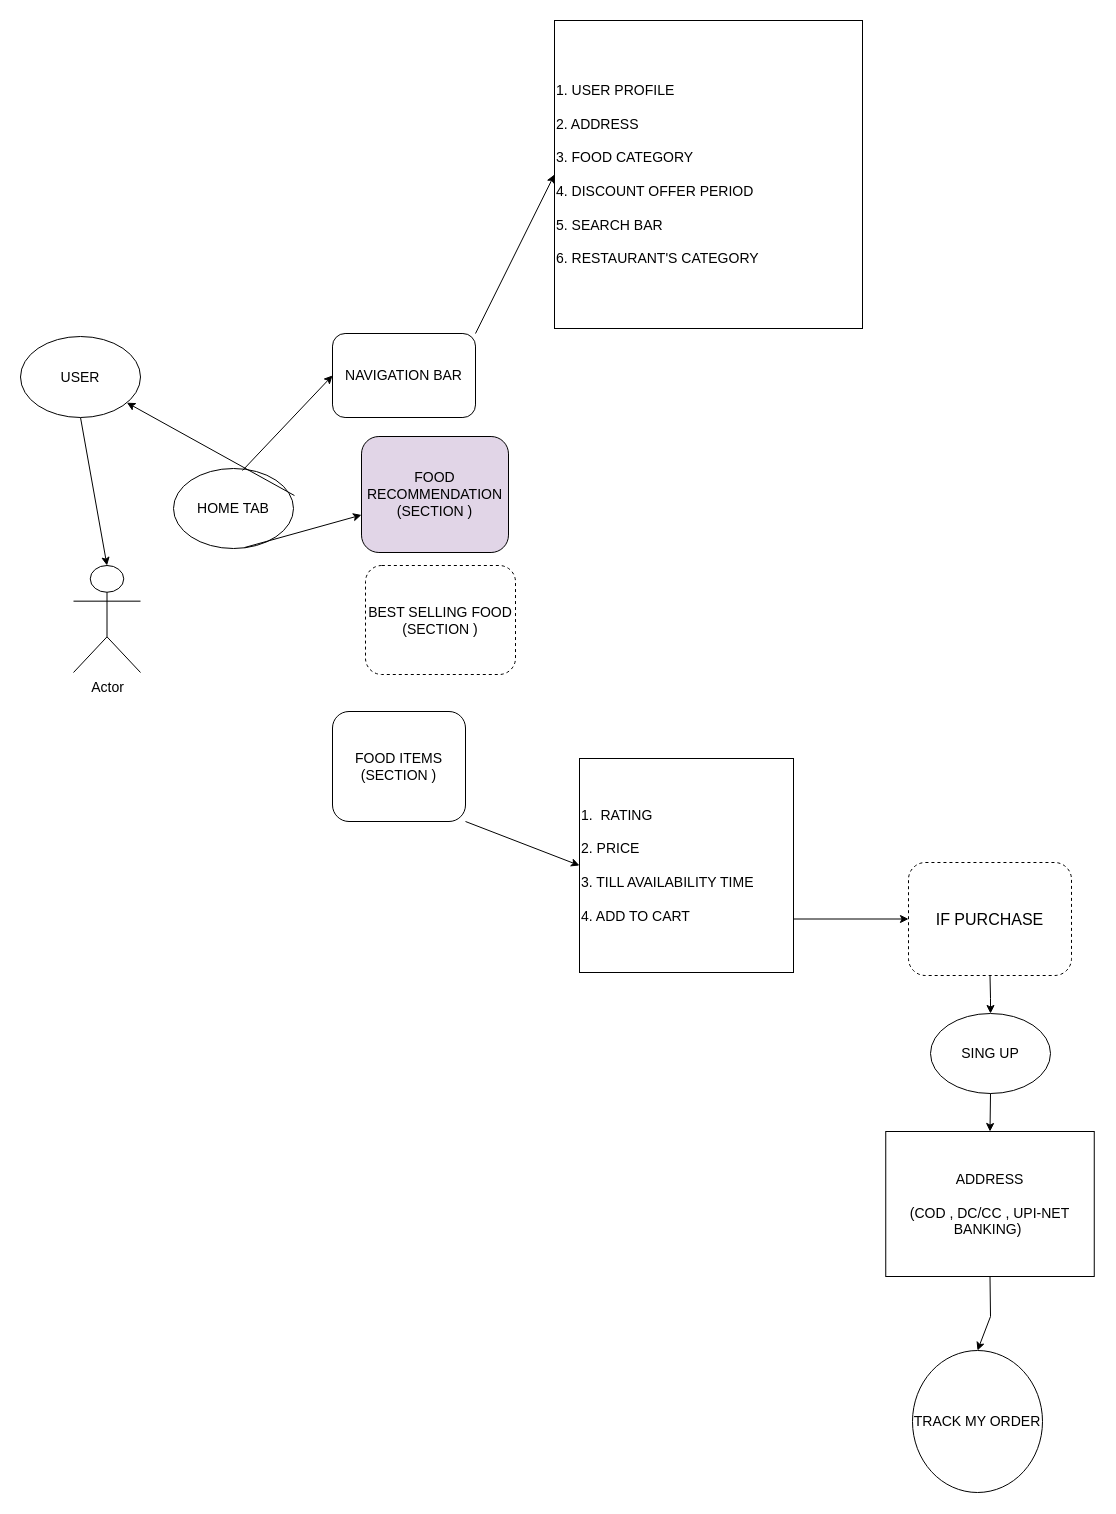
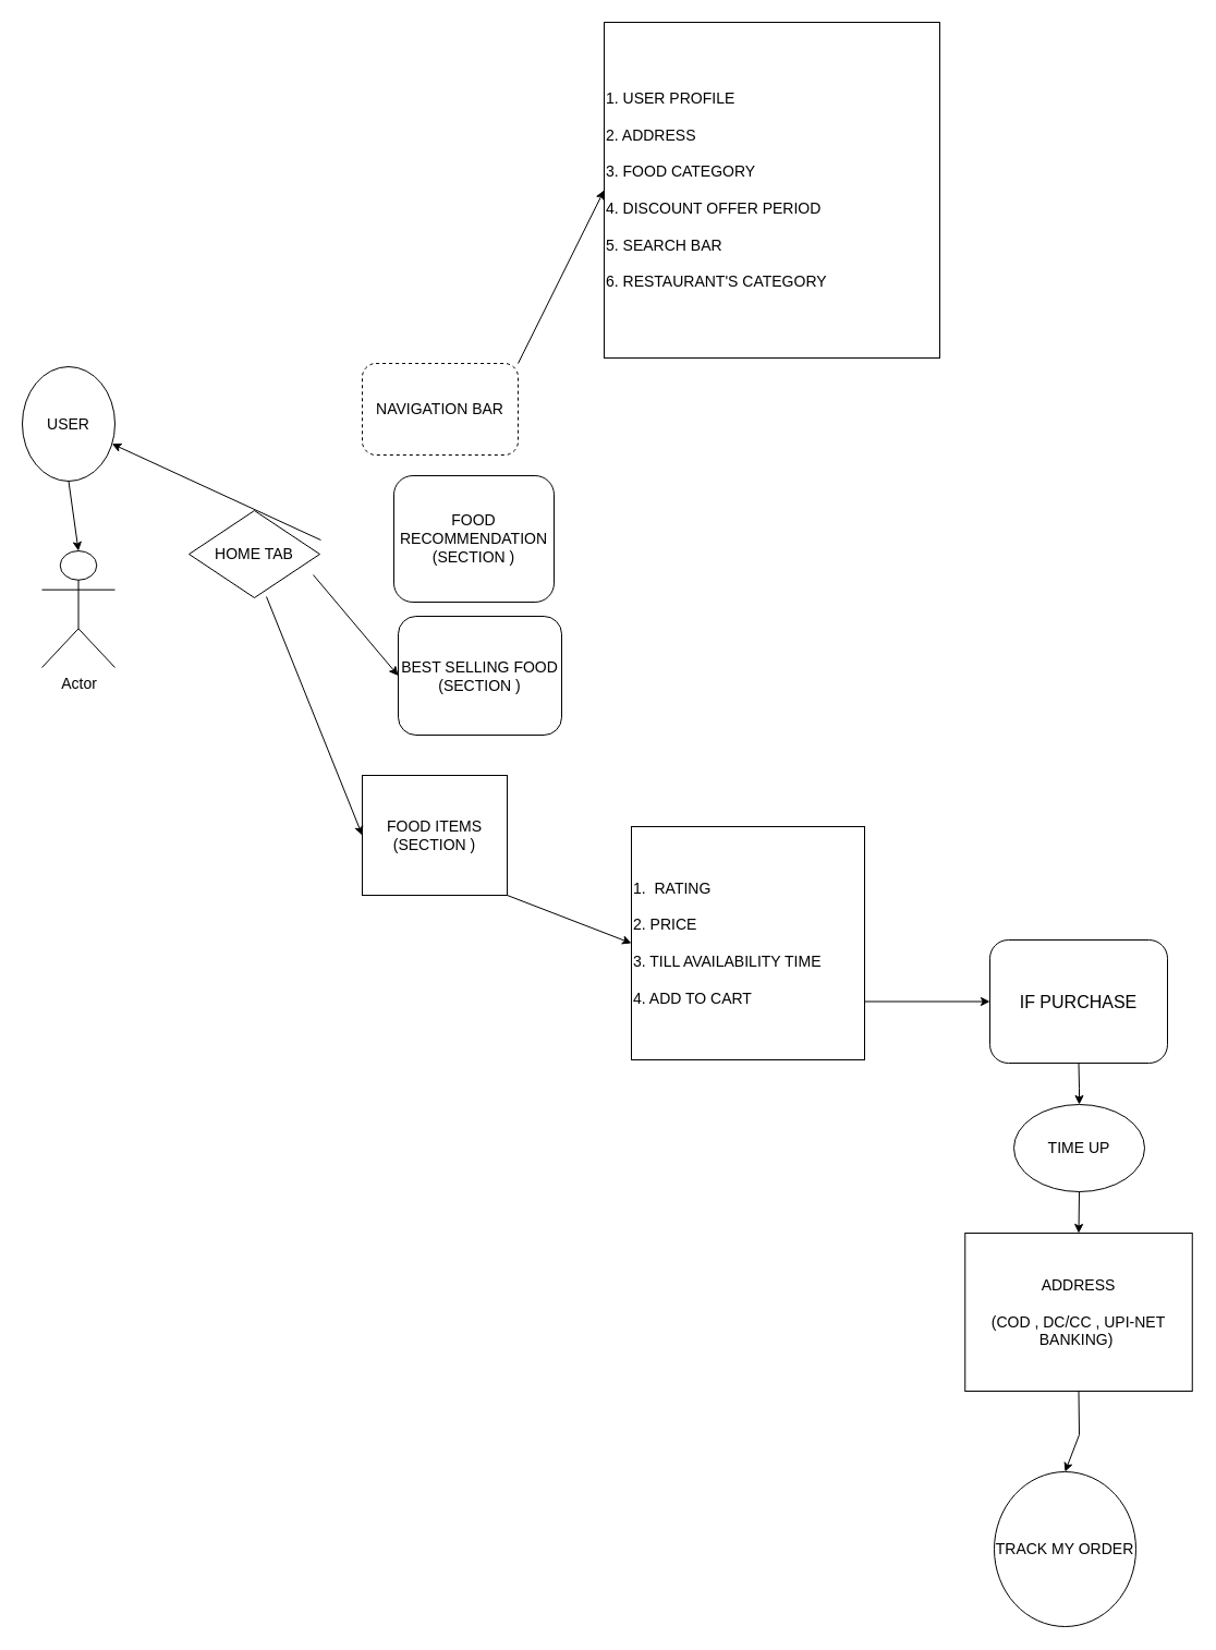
- <mxCell id="6" value="NAVIGATION BAR" style="rounded=1;whiteSpace=wrap;html=1;fontSize=14;" vertex="1" parent="1"><mxGeometry x="332" y="333" width="143" height="84" as="geometry" /></mxCell>
+ <mxCell id="6" value="NAVIGATION BAR" style="rounded=1;whiteSpace=wrap;html=1;fontSize=14;dashed=1;" vertex="1" parent="1"><mxGeometry x="332" y="333" width="143" height="84" as="geometry" /></mxCell>
- <mxCell id="4" value="USER" style="ellipse;whiteSpace=wrap;html=1;fontSize=14;" vertex="1" parent="1"><mxGeometry x="20" y="336" width="120" height="81" as="geometry" /></mxCell>
+ <mxCell id="4" value="USER" style="ellipse;whiteSpace=wrap;html=1;fontSize=14;" vertex="1" parent="1"><mxGeometry x="20" y="336" width="85" height="105" as="geometry" /></mxCell>
- <mxCell id="10" value="" style="endArrow=classic;html=1;rounded=0;exitX=0.575;exitY=0.025;exitDx=0;exitDy=0;exitPerimeter=0;entryX=0;entryY=0.5;entryDx=0;entryDy=0;fontSize=14;" edge="1" parent="1" source="5" target="6"><mxGeometry width="50" height="50" relative="1" as="geometry"><mxPoint x="281" y="463" as="sourcePoint" /><mxPoint x="331" y="413" as="targetPoint" /></mxGeometry></mxCell>
- <mxCell id="7" value="FOOD RECOMMENDATION&lt;br style=&quot;font-size: 14px;&quot;&gt;(SECTION )" style="rounded=1;whiteSpace=wrap;html=1;fontSize=14;fillColor=#e1d5e7;" vertex="1" parent="1"><mxGeometry x="361" y="436" width="147" height="116" as="geometry" /></mxCell>
+ <mxCell id="7" value="FOOD RECOMMENDATION&lt;br style=&quot;font-size: 14px;&quot;&gt;(SECTION )" style="rounded=1;whiteSpace=wrap;html=1;fontSize=14;" vertex="1" parent="1"><mxGeometry x="361" y="436" width="147" height="116" as="geometry" /></mxCell>
- <mxCell id="5" value="HOME TAB" style="ellipse;whiteSpace=wrap;html=1;fontSize=14;" vertex="1" parent="1"><mxGeometry x="173" y="468" width="120" height="80" as="geometry" /></mxCell>
+ <mxCell id="5" value="HOME TAB" style="rhombus;whiteSpace=wrap;html=1;fontSize=14;" vertex="1" parent="1"><mxGeometry x="173" y="468" width="120" height="80" as="geometry" /></mxCell>
- <mxCell id="13" value="" style="endArrow=classic;html=1;rounded=0;exitX=0.592;exitY=0.988;exitDx=0;exitDy=0;exitPerimeter=0;fontSize=14;" edge="1" parent="1" source="5" target="7"><mxGeometry width="50" height="50" relative="1" as="geometry"><mxPoint x="252" y="623" as="sourcePoint" /><mxPoint x="302" y="573" as="targetPoint" /></mxGeometry></mxCell>
+ <mxCell id="13" value="" style="endArrow=classic;html=1;rounded=0;exitX=0.592;exitY=0.988;exitDx=0;exitDy=0;exitPerimeter=0;entryX=0;entryY=0.5;entryDx=0;entryDy=0;fontSize=14;" edge="1" parent="1" source="5" target="9"><mxGeometry width="50" height="50" relative="1" as="geometry"><mxPoint x="252" y="623" as="sourcePoint" /><mxPoint x="302" y="573" as="targetPoint" /></mxGeometry></mxCell>
+ <mxCell id="12" value="" style="endArrow=classic;html=1;rounded=0;exitX=0.95;exitY=0.738;exitDx=0;exitDy=0;exitPerimeter=0;entryX=0;entryY=0.5;entryDx=0;entryDy=0;fontSize=14;" edge="1" parent="1" source="5" target="8"><mxGeometry width="50" height="50" relative="1" as="geometry"><mxPoint x="298" y="578" as="sourcePoint" /><mxPoint x="348" y="528" as="targetPoint" /></mxGeometry></mxCell>
- <mxCell id="2" value="Actor" style="shape=umlActor;verticalLabelPosition=bottom;verticalAlign=top;html=1;outlineConnect=0;fontSize=14;" vertex="1" parent="1"><mxGeometry x="73" y="565" width="67" height="107" as="geometry" /></mxCell>
+ <mxCell id="2" value="Actor" style="shape=umlActor;verticalLabelPosition=bottom;verticalAlign=top;html=1;outlineConnect=0;fontSize=14;" vertex="1" parent="1"><mxGeometry x="38" y="505" width="67" height="107" as="geometry" /></mxCell>
- <mxCell id="8" value="BEST SELLING FOOD&lt;br style=&quot;font-size: 14px;&quot;&gt;(SECTION )" style="rounded=1;whiteSpace=wrap;html=1;fontSize=14;dashed=1;" vertex="1" parent="1"><mxGeometry x="365" y="565" width="150" height="109" as="geometry" /></mxCell>
+ <mxCell id="8" value="BEST SELLING FOOD&lt;br style=&quot;font-size: 14px;&quot;&gt;(SECTION )" style="rounded=1;whiteSpace=wrap;html=1;fontSize=14;" vertex="1" parent="1"><mxGeometry x="365" y="565" width="150" height="109" as="geometry" /></mxCell>
- <mxCell id="9" value="FOOD ITEMS&lt;br style=&quot;font-size: 14px;&quot;&gt;(SECTION )" style="rounded=1;whiteSpace=wrap;html=1;fontSize=14;" vertex="1" parent="1"><mxGeometry x="332" y="711" width="133" height="110" as="geometry" /></mxCell>
+ <mxCell id="9" value="FOOD ITEMS&lt;br style=&quot;font-size: 14px;&quot;&gt;(SECTION )" style="whiteSpace=wrap;html=1;fontSize=14;rounded=0;" vertex="1" parent="1"><mxGeometry x="332" y="711" width="133" height="110" as="geometry" /></mxCell>
- <mxCell id="19" value="IF PURCHASE" style="rounded=1;whiteSpace=wrap;html=1;fontSize=16;dashed=1;" vertex="1" parent="1"><mxGeometry x="908" y="862" width="163" height="113" as="geometry" /></mxCell>
+ <mxCell id="19" value="IF PURCHASE" style="rounded=1;whiteSpace=wrap;html=1;fontSize=16;" vertex="1" parent="1"><mxGeometry x="908" y="862" width="163" height="113" as="geometry" /></mxCell>
- <mxCell id="21" value="SING UP" style="ellipse;whiteSpace=wrap;html=1;fontSize=14;" vertex="1" parent="1"><mxGeometry x="930" y="1013" width="120" height="80" as="geometry" /></mxCell>
+ <mxCell id="21" value="TIME UP" style="ellipse;whiteSpace=wrap;html=1;fontSize=14;" vertex="1" parent="1"><mxGeometry x="930" y="1013" width="120" height="80" as="geometry" /></mxCell>
